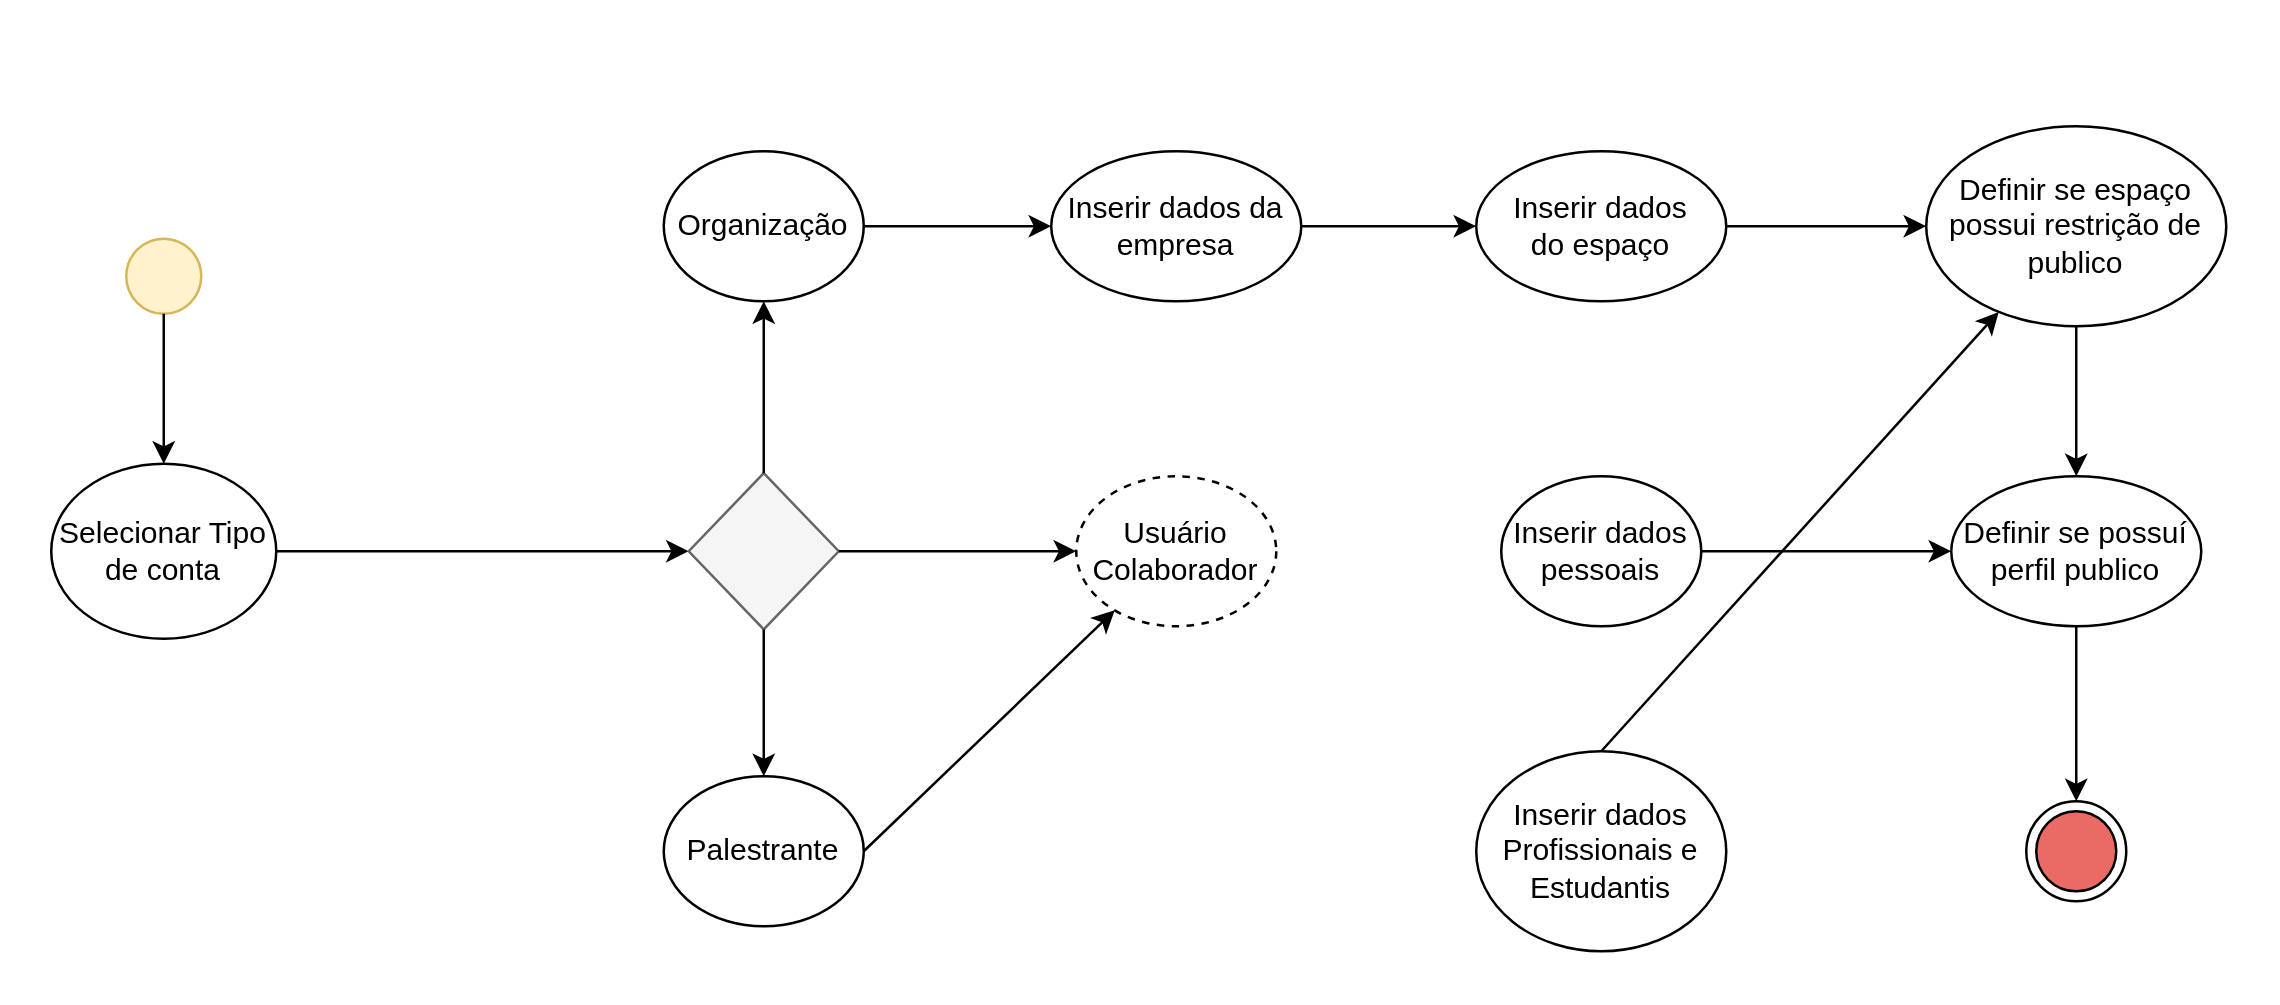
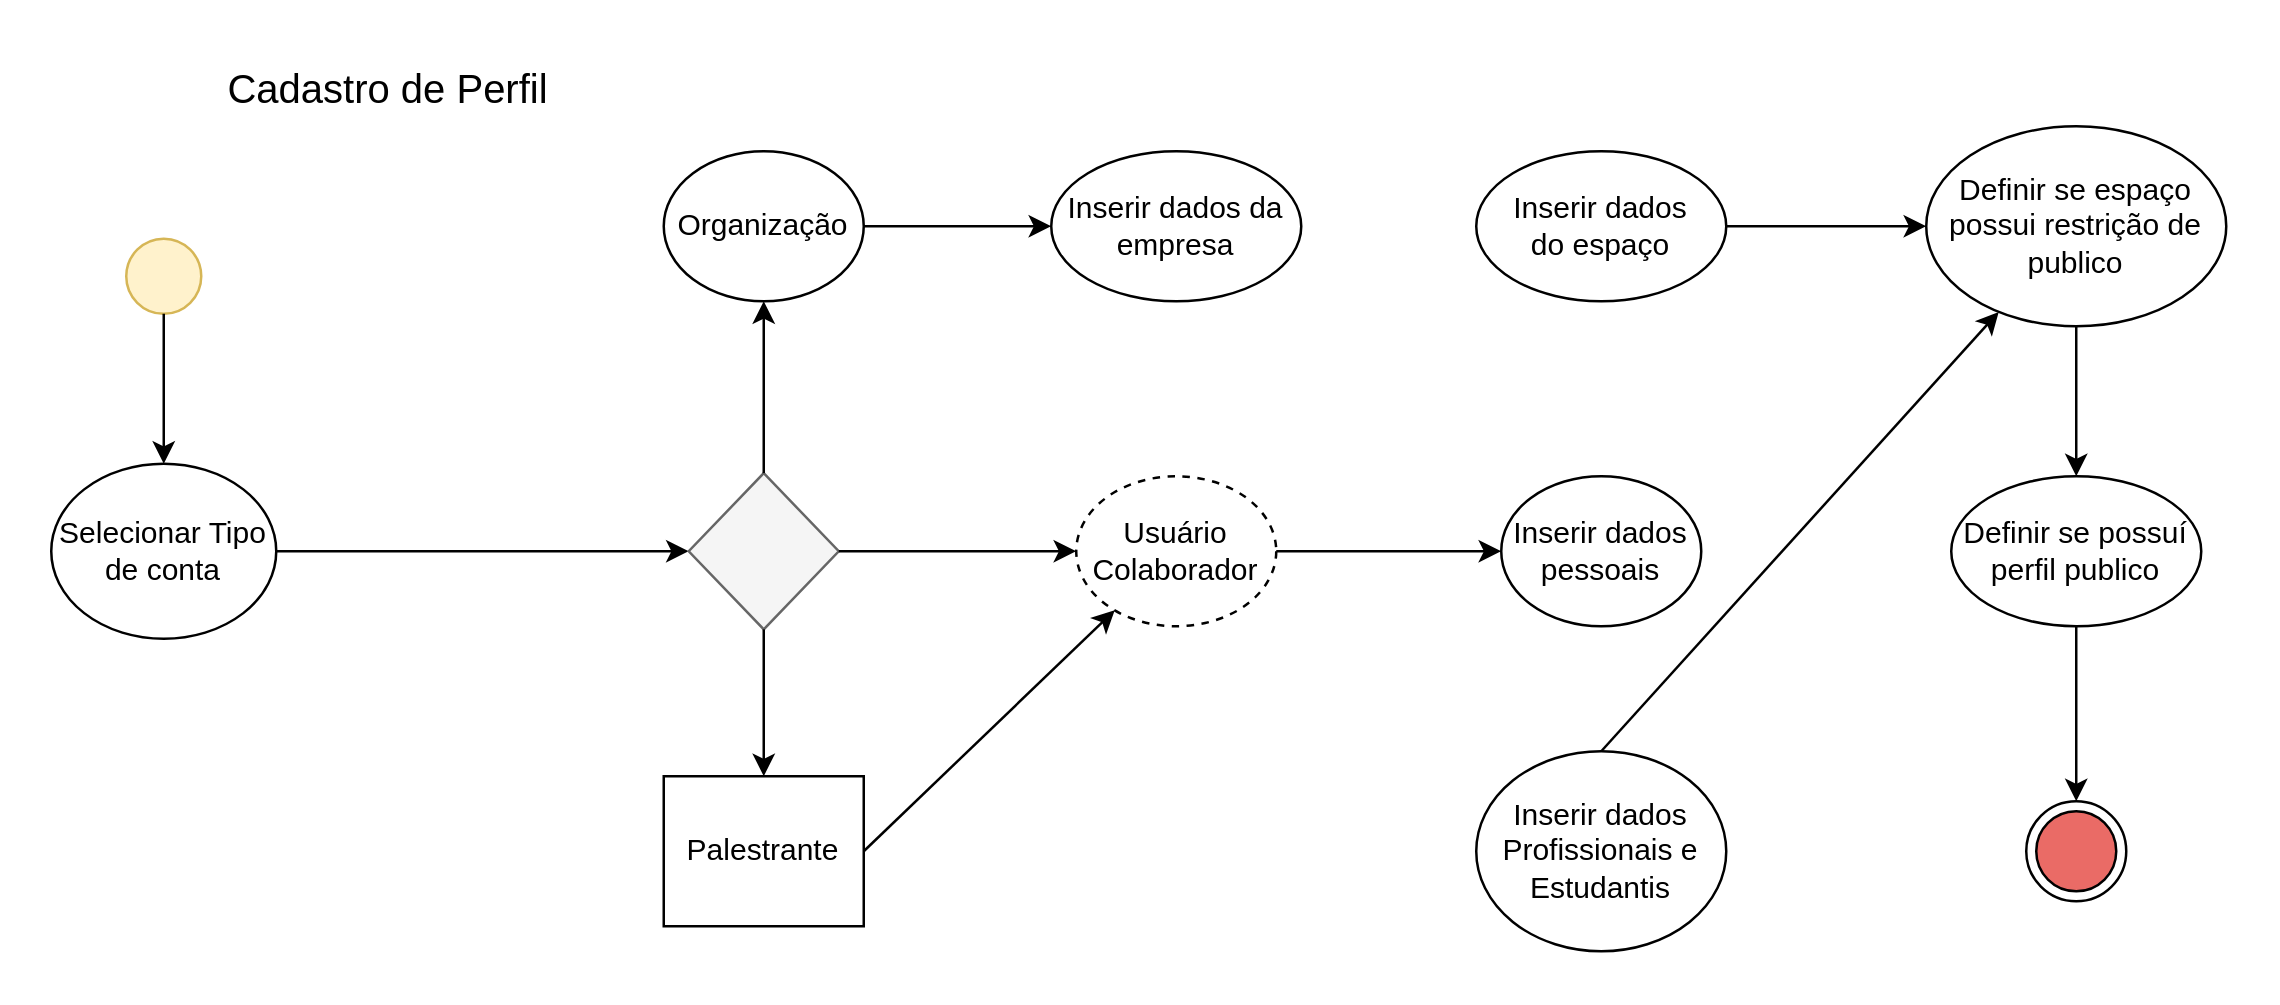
+ <mxCell id="25" value="Cadastro de Perfil" style="text;html=1;strokeColor=none;fillColor=none;align=center;verticalAlign=middle;whiteSpace=wrap;rounded=0;fontSize=16;" parent="1" vertex="1"><mxGeometry x="80" y="20" width="150" height="30" as="geometry" /></mxCell>
- <mxCell id="26" value="" style="edgeStyle=orthogonalEdgeStyle;rounded=0;orthogonalLoop=1;jettySize=auto;html=1;entryX=0;entryY=0.5;entryDx=0;entryDy=0;" edge="1" parent="1" source="27" target="18"><mxGeometry relative="1" as="geometry"><mxPoint x="580" y="90" as="targetPoint" /></mxGeometry></mxCell>
+ <mxCell id="21" value="" style="endArrow=classic;html=1;rounded=0;exitX=1;exitY=0.5;exitDx=0;exitDy=0;entryX=0;entryY=0.5;entryDx=0;entryDy=0;" parent="1" source="11" edge="1" target="4"><mxGeometry width="50" height="50" relative="1" as="geometry"><mxPoint x="500" y="260" as="sourcePoint" /><mxPoint x="580" y="200" as="targetPoint" /></mxGeometry></mxCell>
- <mxCell id="3" value="" style="edgeStyle=orthogonalEdgeStyle;rounded=0;orthogonalLoop=1;jettySize=auto;html=1;" edge="1" parent="1" source="4" target="20"><mxGeometry relative="1" as="geometry" /></mxCell>
- <mxCell id="10" value="Palestrante" style="ellipse;whiteSpace=wrap;html=1;" parent="1" vertex="1"><mxGeometry x="265" y="310" width="80" height="60" as="geometry" /></mxCell>
+ <mxCell id="10" value="Palestrante" style="whiteSpace=wrap;html=1;rounded=0;" parent="1" vertex="1"><mxGeometry x="265" y="310" width="80" height="60" as="geometry" /></mxCell>
